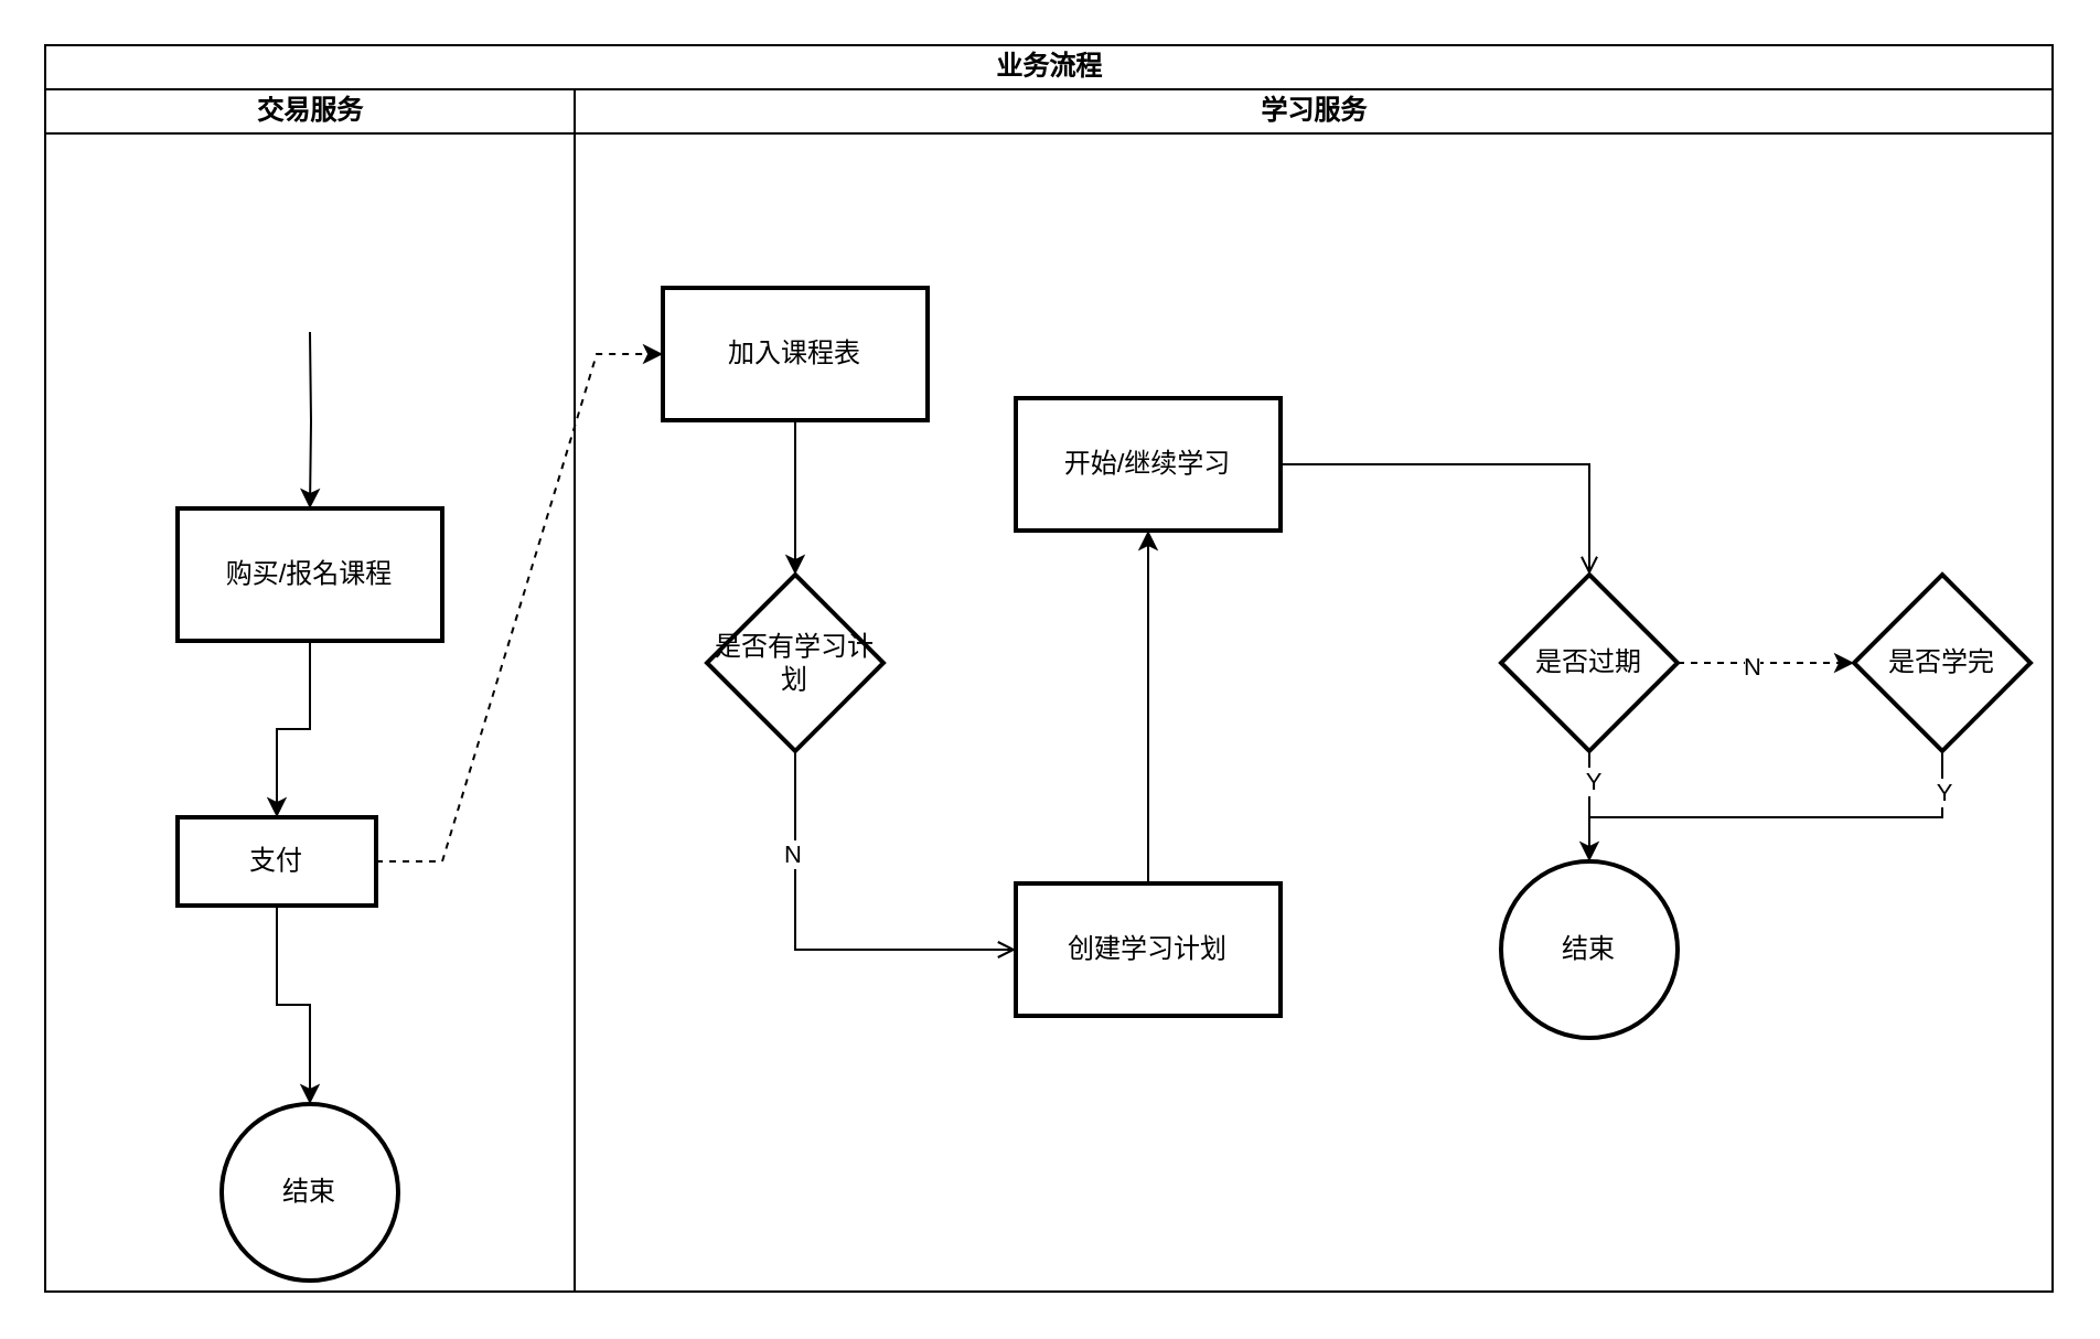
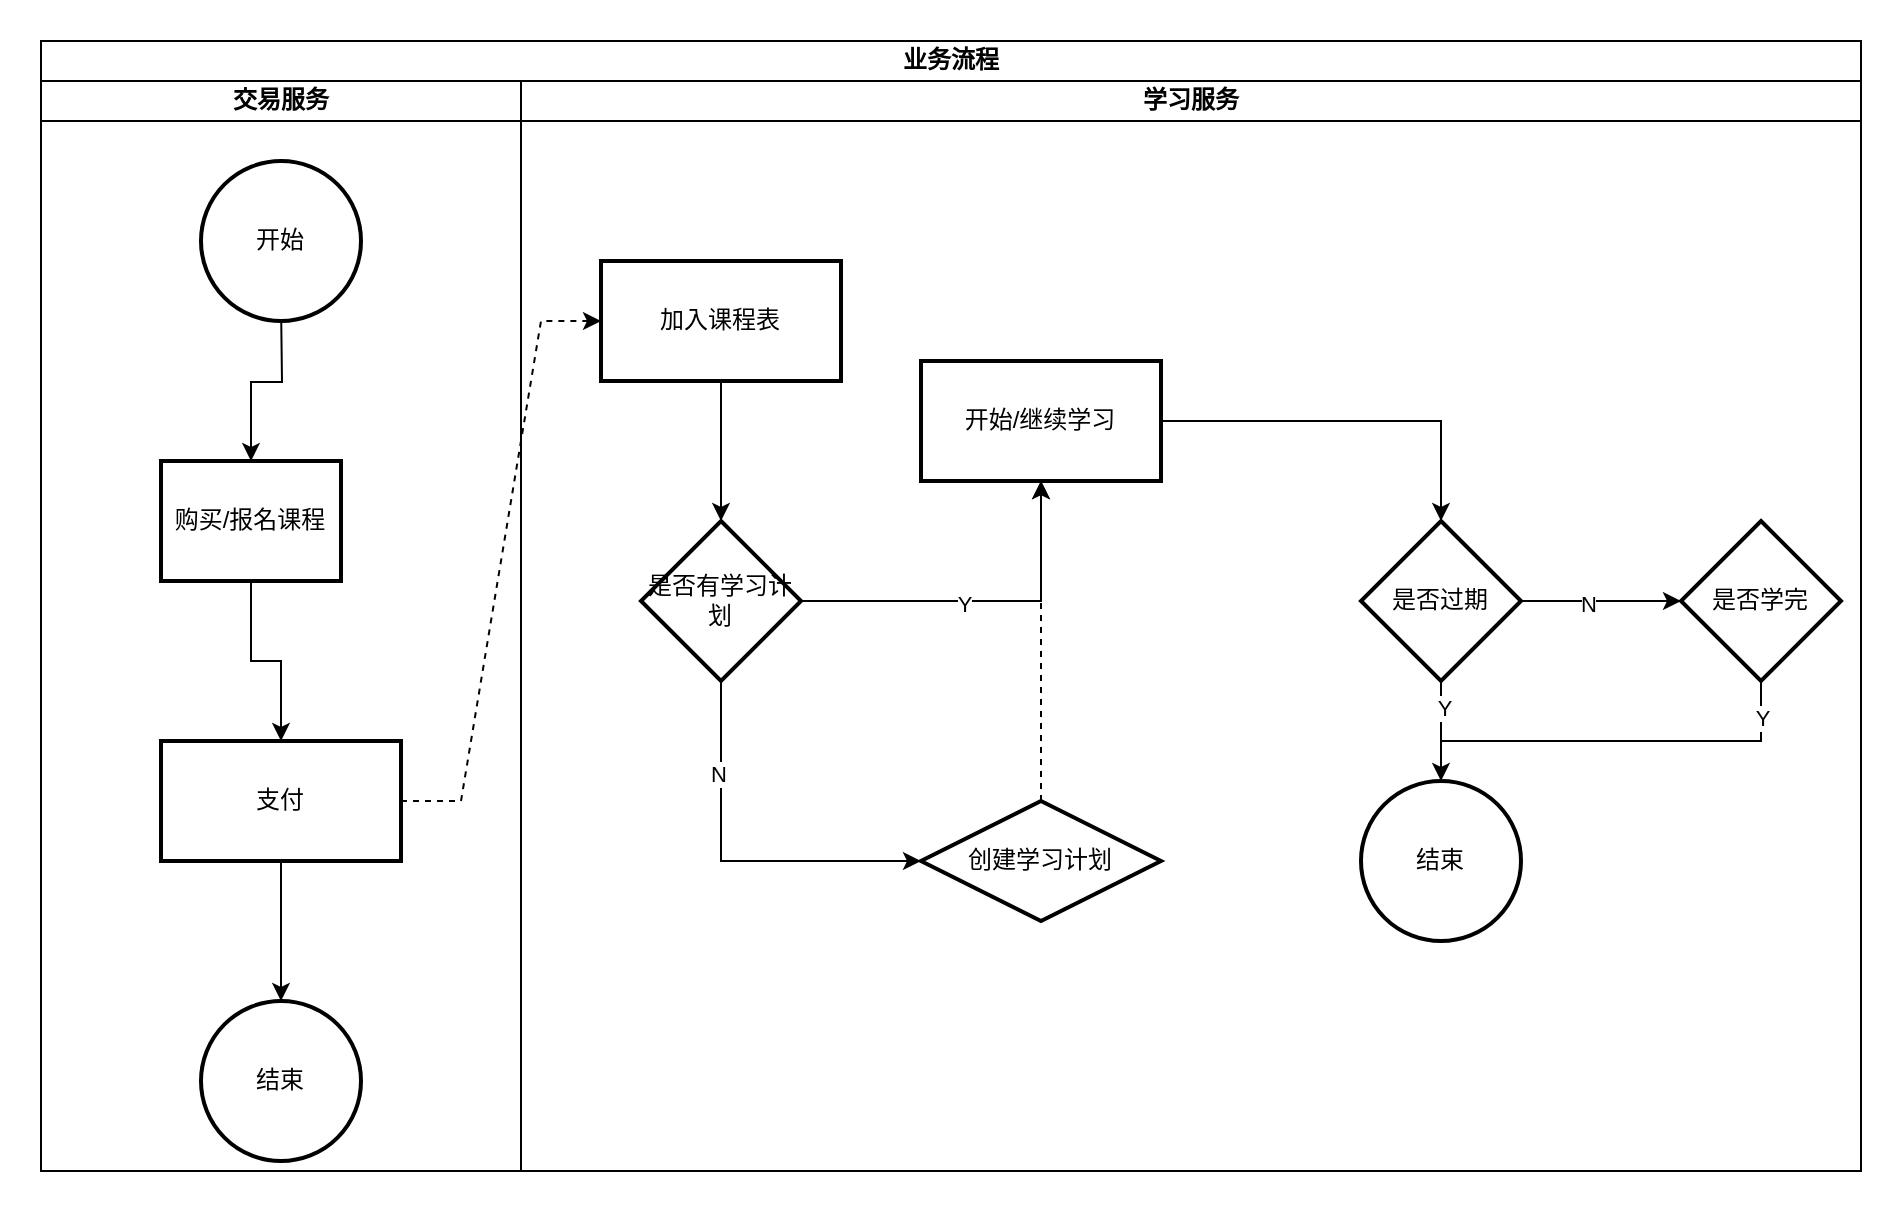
+ <mxCell id="10" value="开始" style="ellipse;whiteSpace=wrap;html=1;strokeWidth=2;" vertex="1" parent="3"><mxGeometry x="80" y="40" width="80" height="80" as="geometry" /></mxCell>
- <mxCell id="19" value="" style="edgeStyle=orthogonalEdgeStyle;rounded=0;orthogonalLoop=1;jettySize=auto;html=1;endArrow=open;" edge="1" parent="11" source="20" target="27"><mxGeometry relative="1" as="geometry" /></mxCell>
+ <mxCell id="19" value="" style="edgeStyle=orthogonalEdgeStyle;rounded=0;orthogonalLoop=1;jettySize=auto;html=1;" edge="1" parent="11" source="20" target="27"><mxGeometry relative="1" as="geometry" /></mxCell>
- <mxCell id="6" value="购买/报名课程" style="whiteSpace=wrap;html=1;strokeWidth=2;" vertex="1" parent="3"><mxGeometry x="60" y="190" width="120" height="60" as="geometry" /></mxCell>
+ <mxCell id="6" value="购买/报名课程" style="whiteSpace=wrap;html=1;strokeWidth=2;" vertex="1" parent="3"><mxGeometry x="60" y="190" width="90" height="60" as="geometry" /></mxCell>
+ <mxCell id="14" value="" style="edgeStyle=orthogonalEdgeStyle;rounded=0;orthogonalLoop=1;jettySize=auto;html=1;" edge="1" parent="11" source="18" target="20"><mxGeometry relative="1" as="geometry" /></mxCell>
+ <mxCell id="15" value="Y" style="edgeLabel;html=1;align=center;verticalAlign=middle;resizable=0;points=[];" vertex="1" connectable="0" parent="14"><mxGeometry x="-0.1" y="-1" relative="1" as="geometry"><mxPoint as="offset" /></mxGeometry></mxCell>
- <mxCell id="25" value="" style="edgeStyle=orthogonalEdgeStyle;rounded=0;orthogonalLoop=1;jettySize=auto;html=1;dashed=1;" edge="1" parent="11" source="27" target="31"><mxGeometry relative="1" as="geometry" /></mxCell>
+ <mxCell id="25" value="" style="edgeStyle=orthogonalEdgeStyle;rounded=0;orthogonalLoop=1;jettySize=auto;html=1;" edge="1" parent="11" source="27" target="31"><mxGeometry relative="1" as="geometry" /></mxCell>
- <mxCell id="21" value="" style="edgeStyle=orthogonalEdgeStyle;rounded=0;orthogonalLoop=1;jettySize=auto;html=1;" edge="1" parent="11" source="22" target="20"><mxGeometry relative="1" as="geometry" /></mxCell>
+ <mxCell id="21" value="" style="edgeStyle=orthogonalEdgeStyle;rounded=0;orthogonalLoop=1;jettySize=auto;html=1;dashed=1;" edge="1" parent="11" source="22" target="20"><mxGeometry relative="1" as="geometry" /></mxCell>
- <mxCell id="8" value="支付" style="whiteSpace=wrap;html=1;strokeWidth=2;" vertex="1" parent="3"><mxGeometry x="60" y="330" width="90" height="40" as="geometry" /></mxCell>
+ <mxCell id="8" value="支付" style="whiteSpace=wrap;html=1;strokeWidth=2;" vertex="1" parent="3"><mxGeometry x="60" y="330" width="120" height="60" as="geometry" /></mxCell>
- <mxCell id="16" style="edgeStyle=orthogonalEdgeStyle;rounded=0;orthogonalLoop=1;jettySize=auto;html=1;entryX=0;entryY=0.5;entryDx=0;entryDy=0;endArrow=open;" edge="1" parent="11" source="18" target="22"><mxGeometry relative="1" as="geometry"><Array as="points"><mxPoint x="100" y="390" /></Array></mxGeometry></mxCell>
+ <mxCell id="16" style="edgeStyle=orthogonalEdgeStyle;rounded=0;orthogonalLoop=1;jettySize=auto;html=1;entryX=0;entryY=0.5;entryDx=0;entryDy=0;" edge="1" parent="11" source="18" target="22"><mxGeometry relative="1" as="geometry"><Array as="points"><mxPoint x="100" y="390" /></Array></mxGeometry></mxCell>
- <mxCell id="22" value="创建学习计划" style="whiteSpace=wrap;html=1;strokeWidth=2;" vertex="1" parent="11"><mxGeometry x="200" y="360" width="120" height="60" as="geometry" /></mxCell>
+ <mxCell id="22" value="创建学习计划" style="rhombus;whiteSpace=wrap;html=1;strokeWidth=2;" vertex="1" parent="11"><mxGeometry x="200" y="360" width="120" height="60" as="geometry" /></mxCell>
